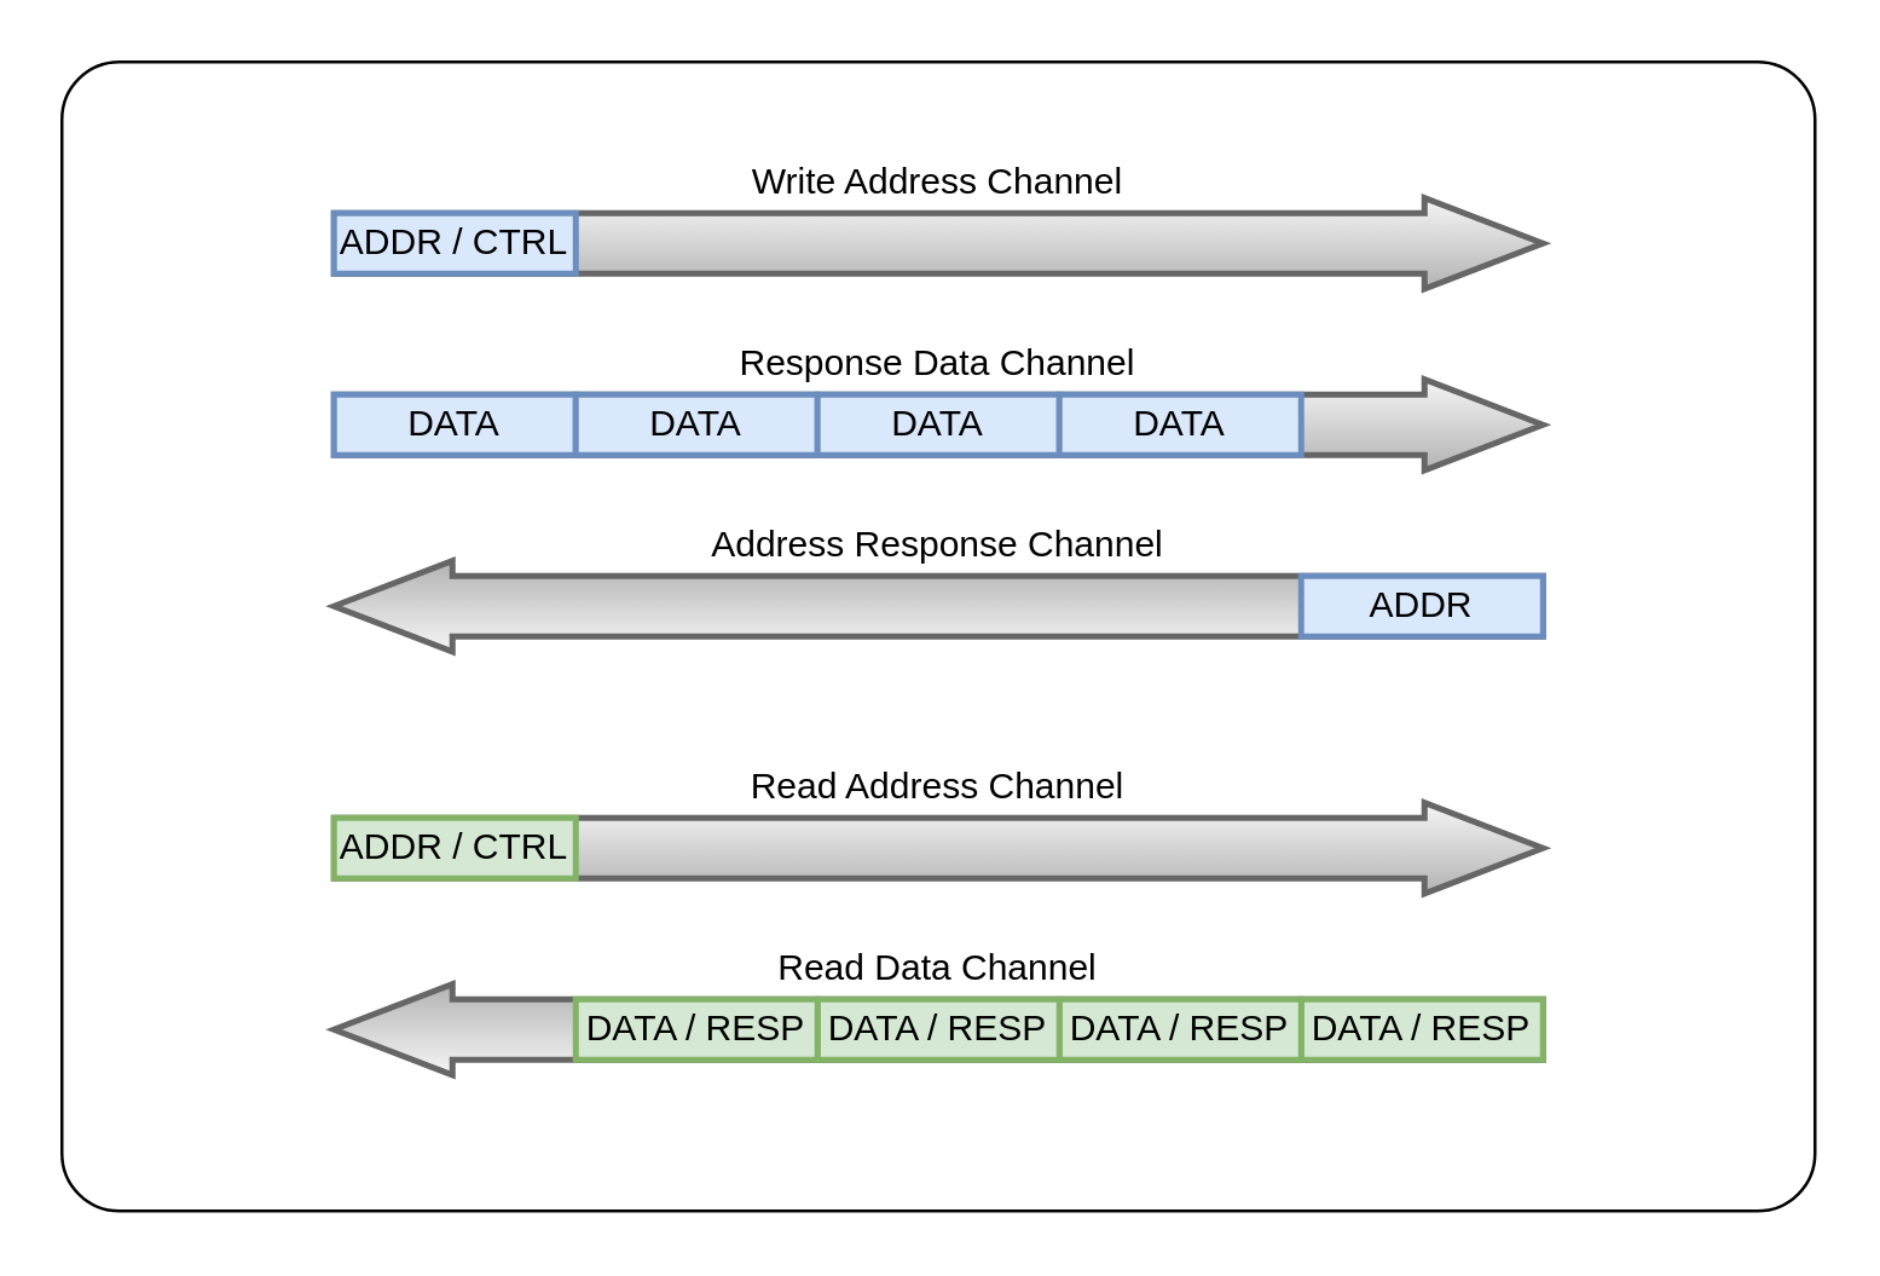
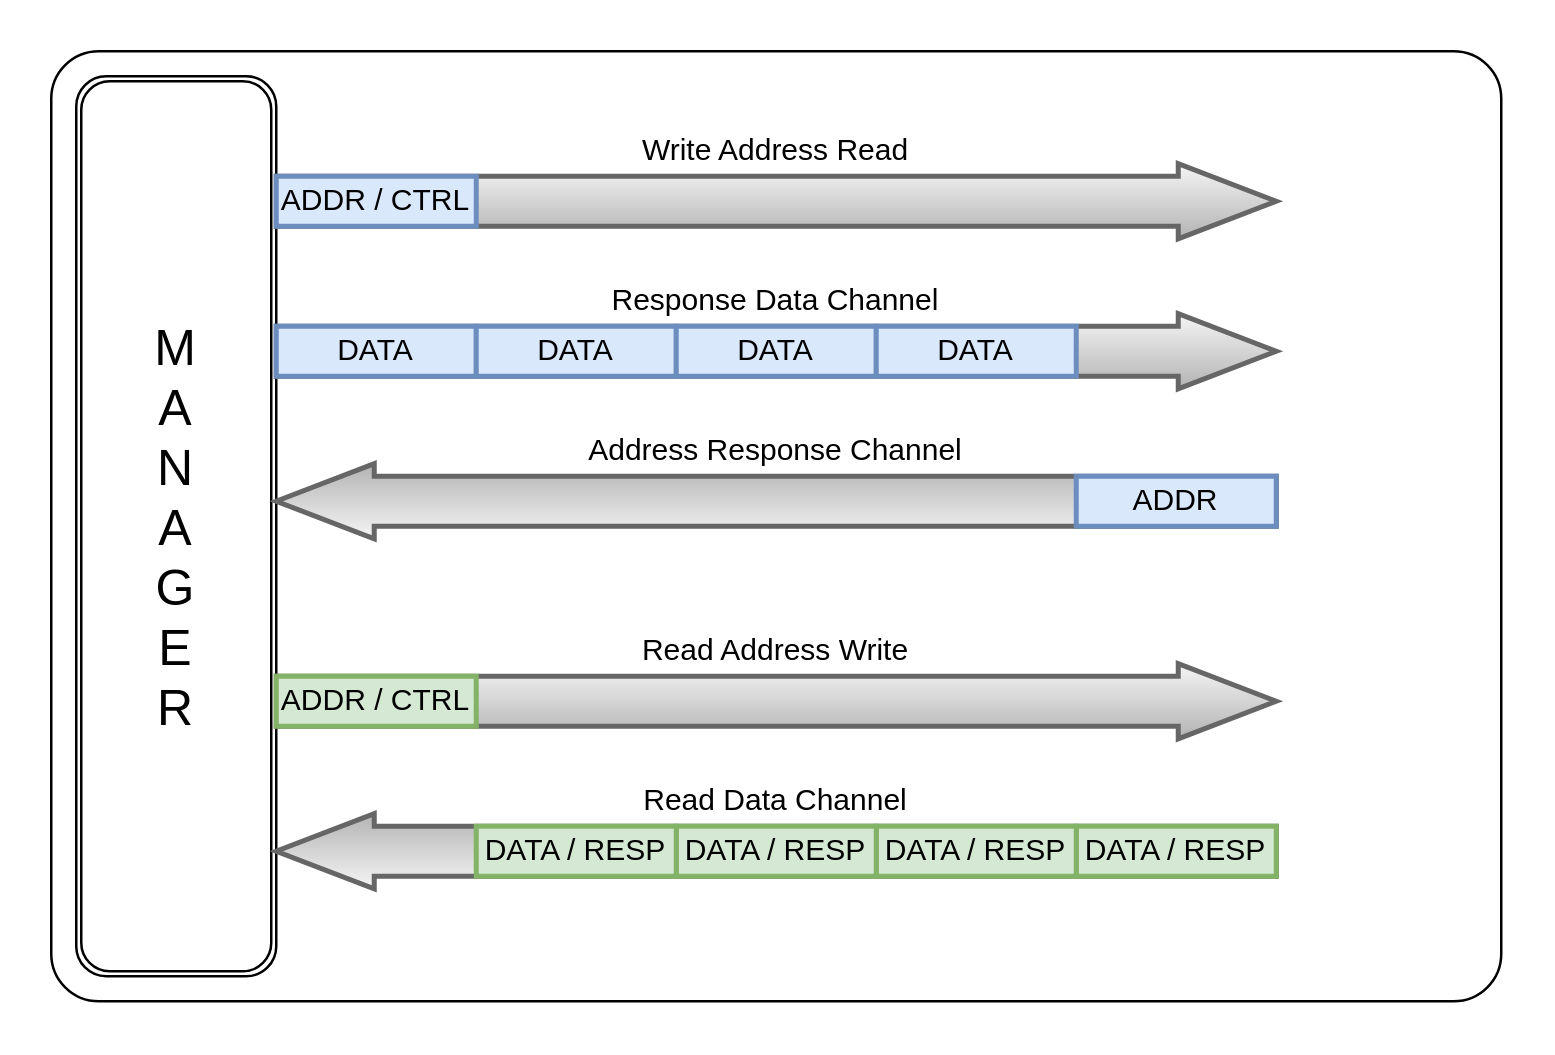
- <mxCell id="3" value="Write Address Channel" style="rounded=0;whiteSpace=wrap;html=1;fillColor=none;strokeColor=none;" vertex="1" parent="1"><mxGeometry x="110" y="50" width="400" height="20" as="geometry" /></mxCell>
+ <mxCell id="3" value="Write Address Read" style="rounded=0;whiteSpace=wrap;html=1;fillColor=none;strokeColor=none;" vertex="1" parent="1"><mxGeometry x="110" y="50" width="400" height="20" as="geometry" /></mxCell>
+ <mxCell id="4" value="&lt;font style=&quot;font-size: 20px;&quot;&gt;M&lt;br&gt;A&lt;br&gt;N&lt;br&gt;A&lt;br&gt;G&lt;br&gt;E&lt;br&gt;R&lt;/font&gt;" style="shape=ext;double=1;rounded=1;whiteSpace=wrap;html=1;" vertex="1" parent="1"><mxGeometry x="30" y="30" width="80" height="360" as="geometry" /></mxCell>
- <mxCell id="23" value="Read Address Channel" style="rounded=0;whiteSpace=wrap;html=1;fillColor=none;strokeColor=none;" vertex="1" parent="1"><mxGeometry x="110" y="250" width="400" height="20" as="geometry" /></mxCell>
+ <mxCell id="23" value="Read Address Write" style="rounded=0;whiteSpace=wrap;html=1;fillColor=none;strokeColor=none;" vertex="1" parent="1"><mxGeometry x="110" y="250" width="400" height="20" as="geometry" /></mxCell>
